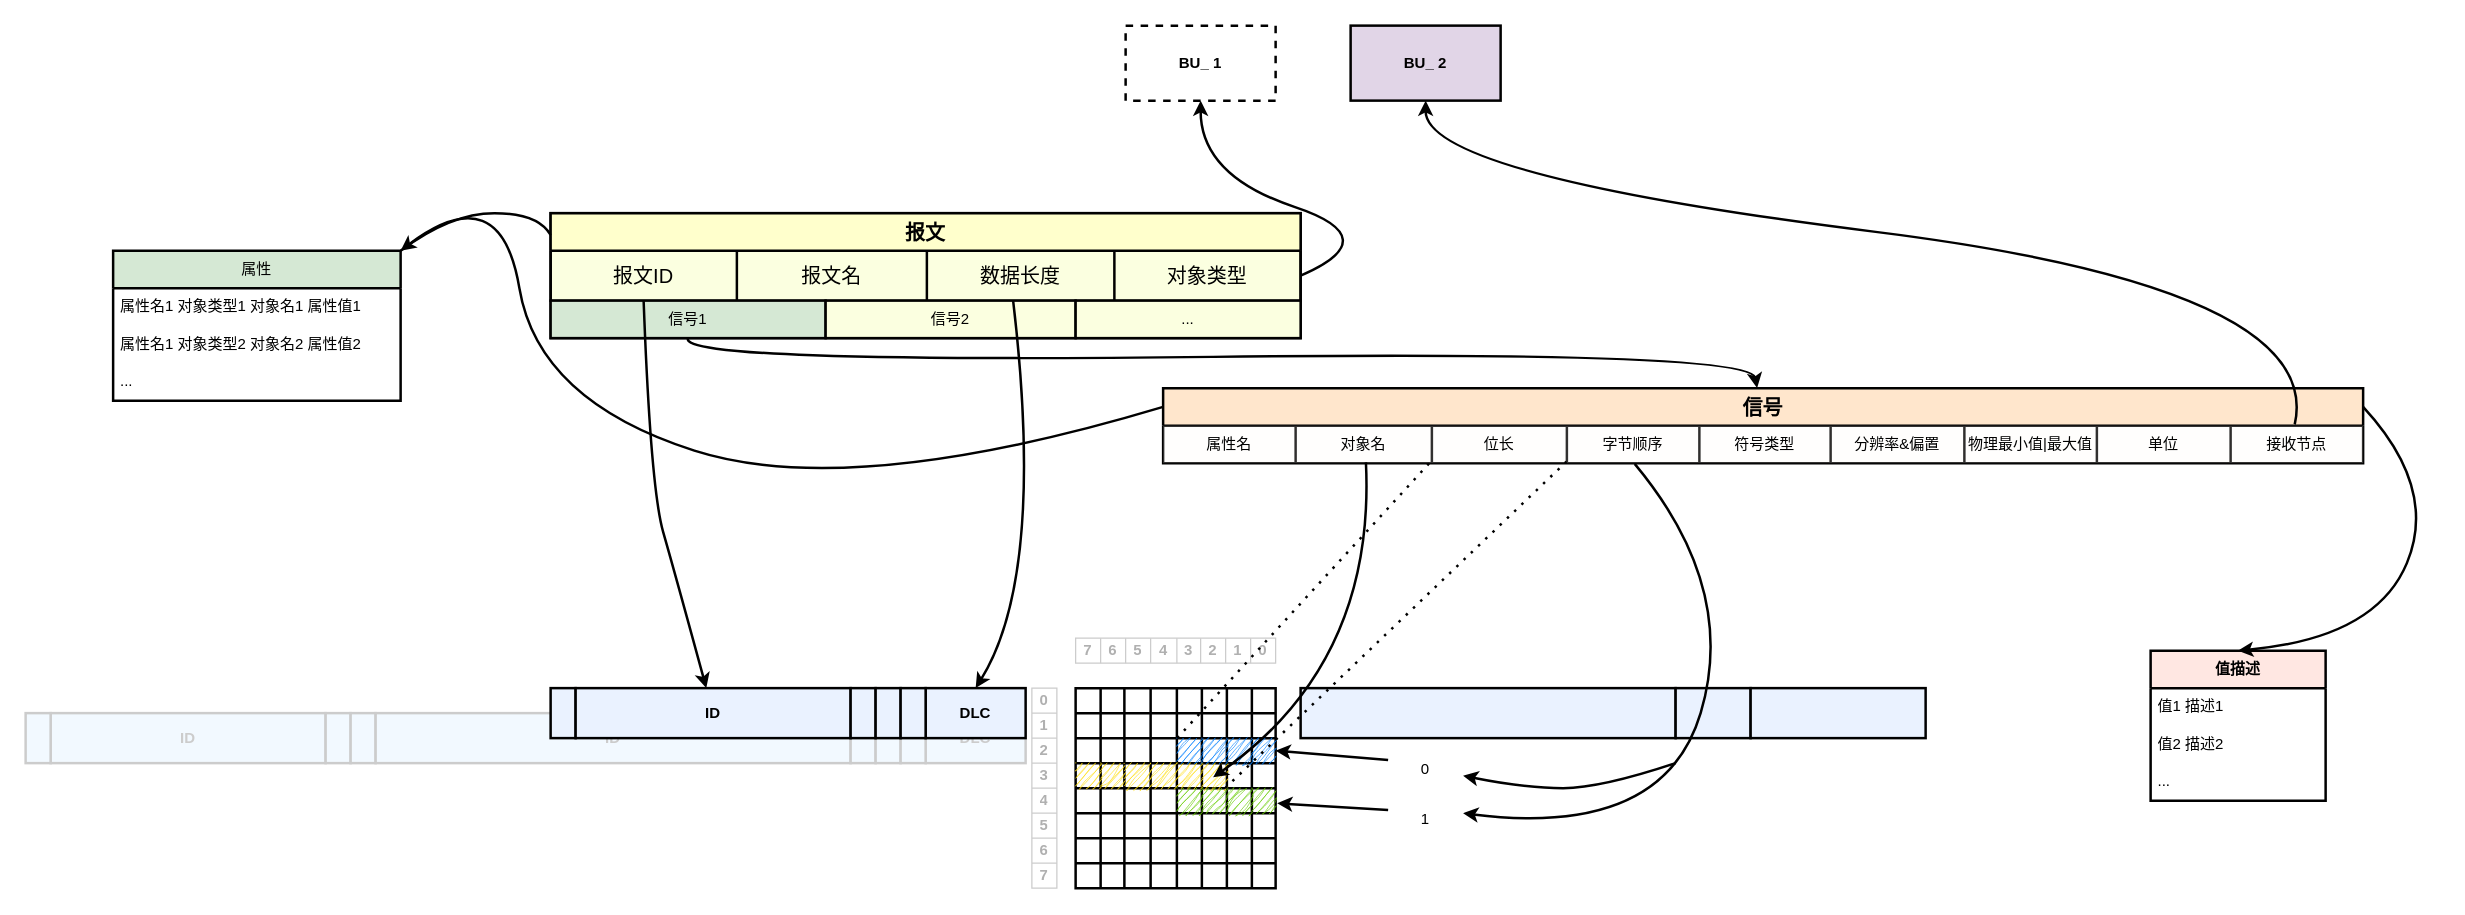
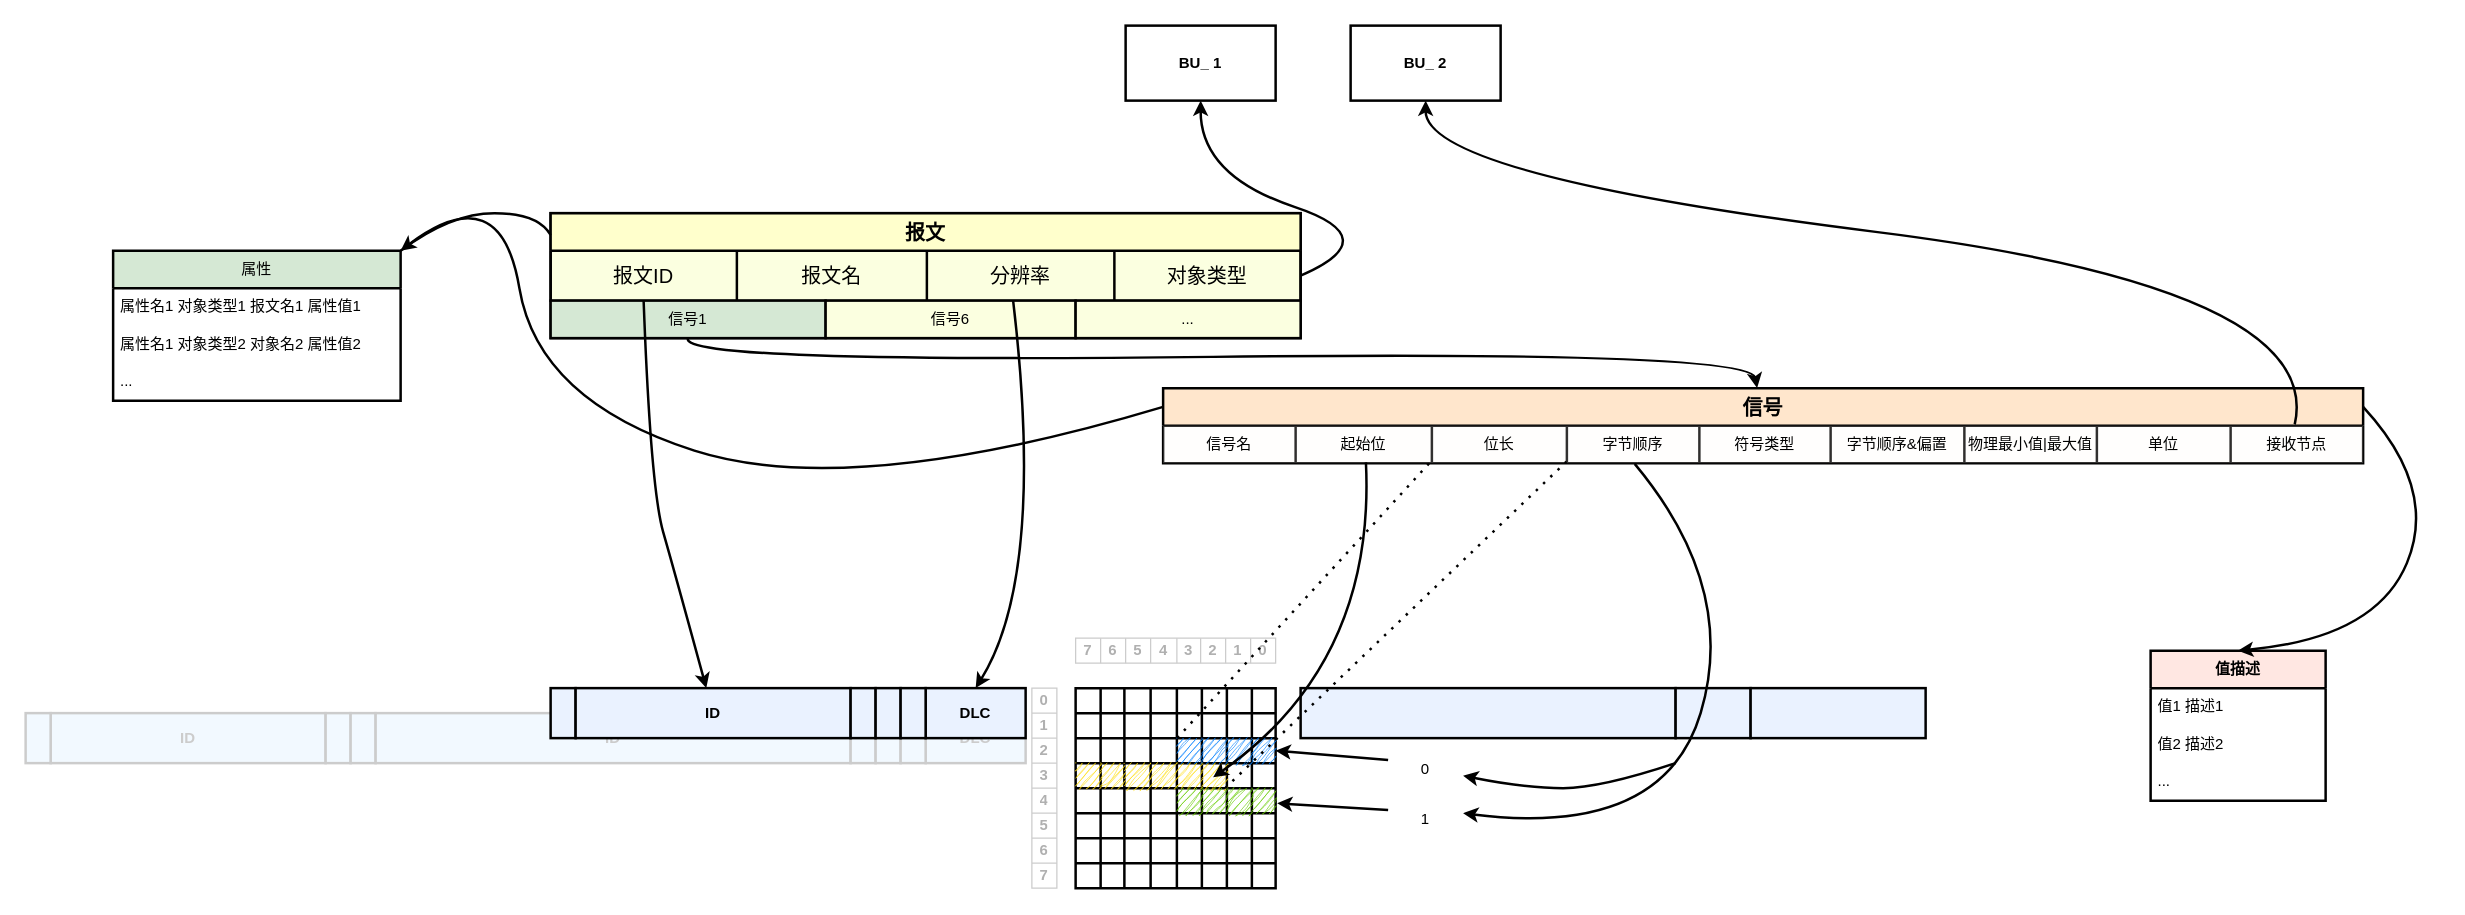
- <mxCell id="21" value="BU_ 1" style="rounded=0;whiteSpace=wrap;html=1;strokeColor=default;strokeWidth=2;fontStyle=1;dashed=1;" parent="1" vertex="1"><mxGeometry x="900" y="20" width="120" height="60" as="geometry" /></mxCell>
+ <mxCell id="21" value="BU_ 1" style="rounded=0;whiteSpace=wrap;html=1;strokeColor=default;strokeWidth=2;fontStyle=1" parent="1" vertex="1"><mxGeometry x="900" y="20" width="120" height="60" as="geometry" /></mxCell>
- <mxCell id="22" value="BU_ 2" style="rounded=0;whiteSpace=wrap;html=1;strokeColor=default;strokeWidth=2;fontStyle=1;fillColor=#e1d5e7;" parent="1" vertex="1"><mxGeometry x="1080" y="20" width="120" height="60" as="geometry" /></mxCell>
+ <mxCell id="22" value="BU_ 2" style="rounded=0;whiteSpace=wrap;html=1;strokeColor=default;strokeWidth=2;fontStyle=1" parent="1" vertex="1"><mxGeometry x="1080" y="20" width="120" height="60" as="geometry" /></mxCell>
- <mxCell id="39" value="数据长度" style="shape=partialRectangle;html=1;whiteSpace=wrap;connectable=0;strokeColor=inherit;overflow=hidden;fillColor=none;top=0;left=0;bottom=0;right=0;pointerEvents=1;fontSize=16;" parent="36" vertex="1"><mxGeometry x="301" width="150" height="40" as="geometry"><mxRectangle width="150" height="40" as="alternateBounds" /></mxGeometry></mxCell>
+ <mxCell id="39" value="分辨率" style="shape=partialRectangle;html=1;whiteSpace=wrap;connectable=0;strokeColor=inherit;overflow=hidden;fillColor=none;top=0;left=0;bottom=0;right=0;pointerEvents=1;fontSize=16;" parent="36" vertex="1"><mxGeometry x="301" width="150" height="40" as="geometry"><mxRectangle width="150" height="40" as="alternateBounds" /></mxGeometry></mxCell>
- <mxCell id="163" value="属性名1 对象类型1 对象名1 属性值1" style="text;strokeColor=none;fillColor=none;align=left;verticalAlign=middle;spacingLeft=4;spacingRight=4;overflow=hidden;points=[[0,0.5],[1,0.5]];portConstraint=eastwest;rotatable=0;whiteSpace=wrap;html=1;" vertex="1" parent="162"><mxGeometry y="30" width="230" height="30" as="geometry" /></mxCell>
+ <mxCell id="163" value="属性名1 对象类型1 报文名1 属性值1" style="text;strokeColor=none;fillColor=none;align=left;verticalAlign=middle;spacingLeft=4;spacingRight=4;overflow=hidden;points=[[0,0.5],[1,0.5]];portConstraint=eastwest;rotatable=0;whiteSpace=wrap;html=1;" vertex="1" parent="162"><mxGeometry y="30" width="230" height="30" as="geometry" /></mxCell>
- <mxCell id="42" value="信号2" style="rounded=0;whiteSpace=wrap;html=1;strokeWidth=2;fillColor=#FBFFE0;" parent="34" vertex="1"><mxGeometry x="220" y="70" width="200" height="30" as="geometry" /></mxCell>
+ <mxCell id="42" value="信号6" style="rounded=0;whiteSpace=wrap;html=1;strokeWidth=2;fillColor=#FBFFE0;" parent="34" vertex="1"><mxGeometry x="220" y="70" width="200" height="30" as="geometry" /></mxCell>
- <mxCell id="25" value="属性名" style="shape=partialRectangle;html=1;whiteSpace=wrap;connectable=0;strokeColor=default;overflow=hidden;fillColor=#FFF9F2;top=0;left=0;bottom=0;right=0;pointerEvents=1;fontSize=12;strokeWidth=2;fillStyle=solid;opacity=20;" parent="24" vertex="1"><mxGeometry width="106" height="30" as="geometry"><mxRectangle width="106" height="30" as="alternateBounds" /></mxGeometry></mxCell>
+ <mxCell id="25" value="信号名" style="shape=partialRectangle;html=1;whiteSpace=wrap;connectable=0;strokeColor=default;overflow=hidden;fillColor=#FFF9F2;top=0;left=0;bottom=0;right=0;pointerEvents=1;fontSize=12;strokeWidth=2;fillStyle=solid;opacity=20;" parent="24" vertex="1"><mxGeometry width="106" height="30" as="geometry"><mxRectangle width="106" height="30" as="alternateBounds" /></mxGeometry></mxCell>
- <mxCell id="26" value="对象名" style="shape=partialRectangle;html=1;whiteSpace=wrap;connectable=0;strokeColor=default;overflow=hidden;fillColor=#FFF9F2;top=0;left=0;bottom=0;right=0;pointerEvents=1;fontSize=12;strokeWidth=2;fillStyle=solid;opacity=20;" parent="24" vertex="1"><mxGeometry x="106" width="109" height="30" as="geometry"><mxRectangle width="109" height="30" as="alternateBounds" /></mxGeometry></mxCell>
+ <mxCell id="26" value="起始位" style="shape=partialRectangle;html=1;whiteSpace=wrap;connectable=0;strokeColor=default;overflow=hidden;fillColor=#FFF9F2;top=0;left=0;bottom=0;right=0;pointerEvents=1;fontSize=12;strokeWidth=2;fillStyle=solid;opacity=20;" parent="24" vertex="1"><mxGeometry x="106" width="109" height="30" as="geometry"><mxRectangle width="109" height="30" as="alternateBounds" /></mxGeometry></mxCell>
- <mxCell id="30" value="分辨率&amp;amp;偏置" style="shape=partialRectangle;html=1;whiteSpace=wrap;connectable=0;strokeColor=default;overflow=hidden;fillColor=#FFF9F2;top=0;left=0;bottom=0;right=0;pointerEvents=1;fontSize=12;strokeWidth=2;fillStyle=solid;opacity=20;" parent="24" vertex="1"><mxGeometry x="534" width="107" height="30" as="geometry"><mxRectangle width="107" height="30" as="alternateBounds" /></mxGeometry></mxCell>
+ <mxCell id="30" value="字节顺序&amp;amp;偏置" style="shape=partialRectangle;html=1;whiteSpace=wrap;connectable=0;strokeColor=default;overflow=hidden;fillColor=#FFF9F2;top=0;left=0;bottom=0;right=0;pointerEvents=1;fontSize=12;strokeWidth=2;fillStyle=solid;opacity=20;" parent="24" vertex="1"><mxGeometry x="534" width="107" height="30" as="geometry"><mxRectangle width="107" height="30" as="alternateBounds" /></mxGeometry></mxCell>
